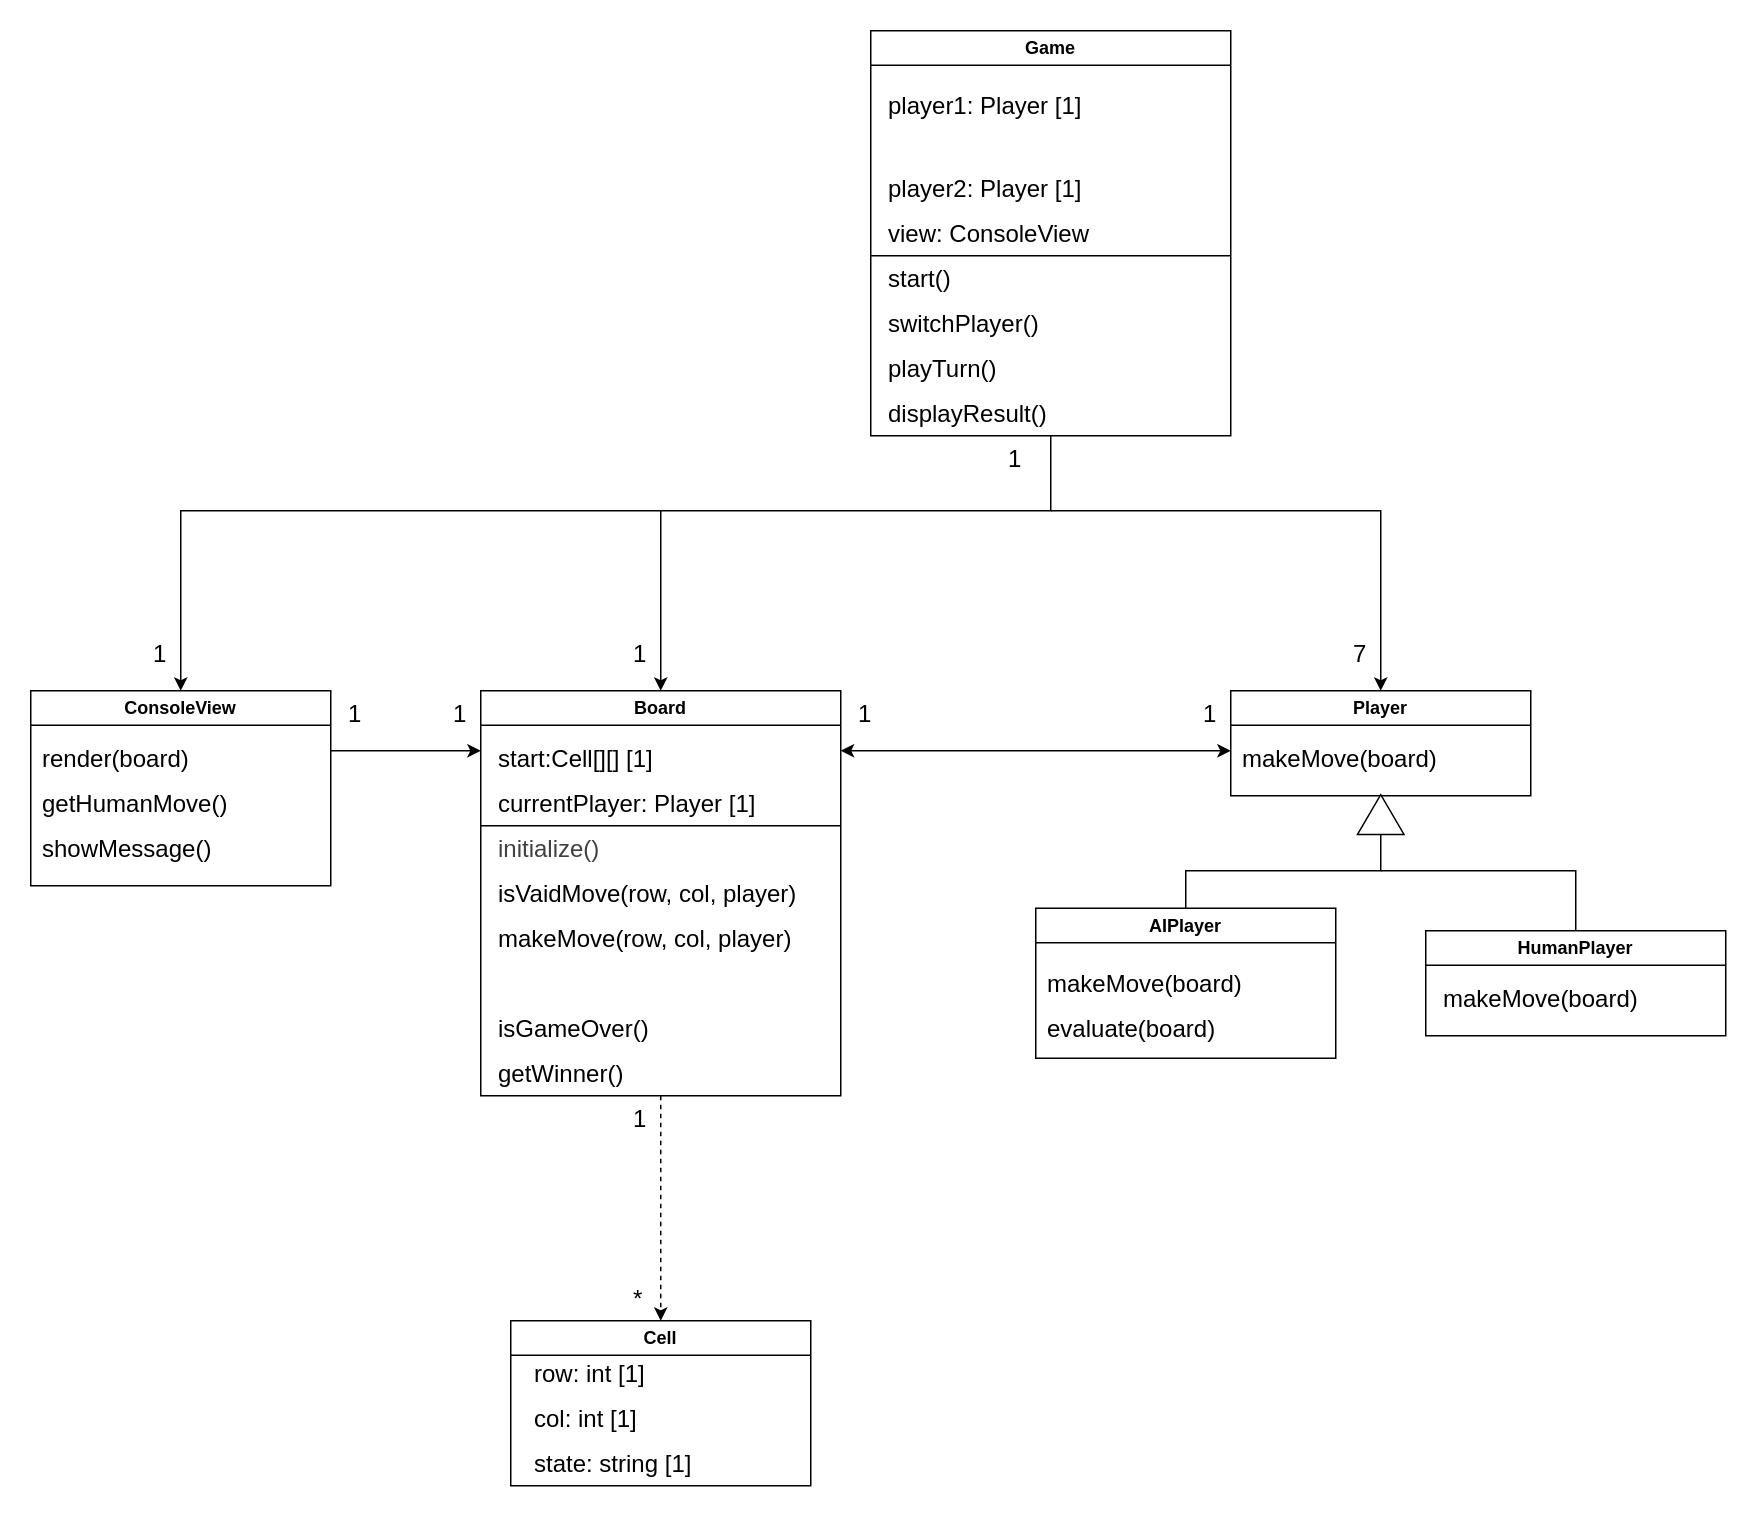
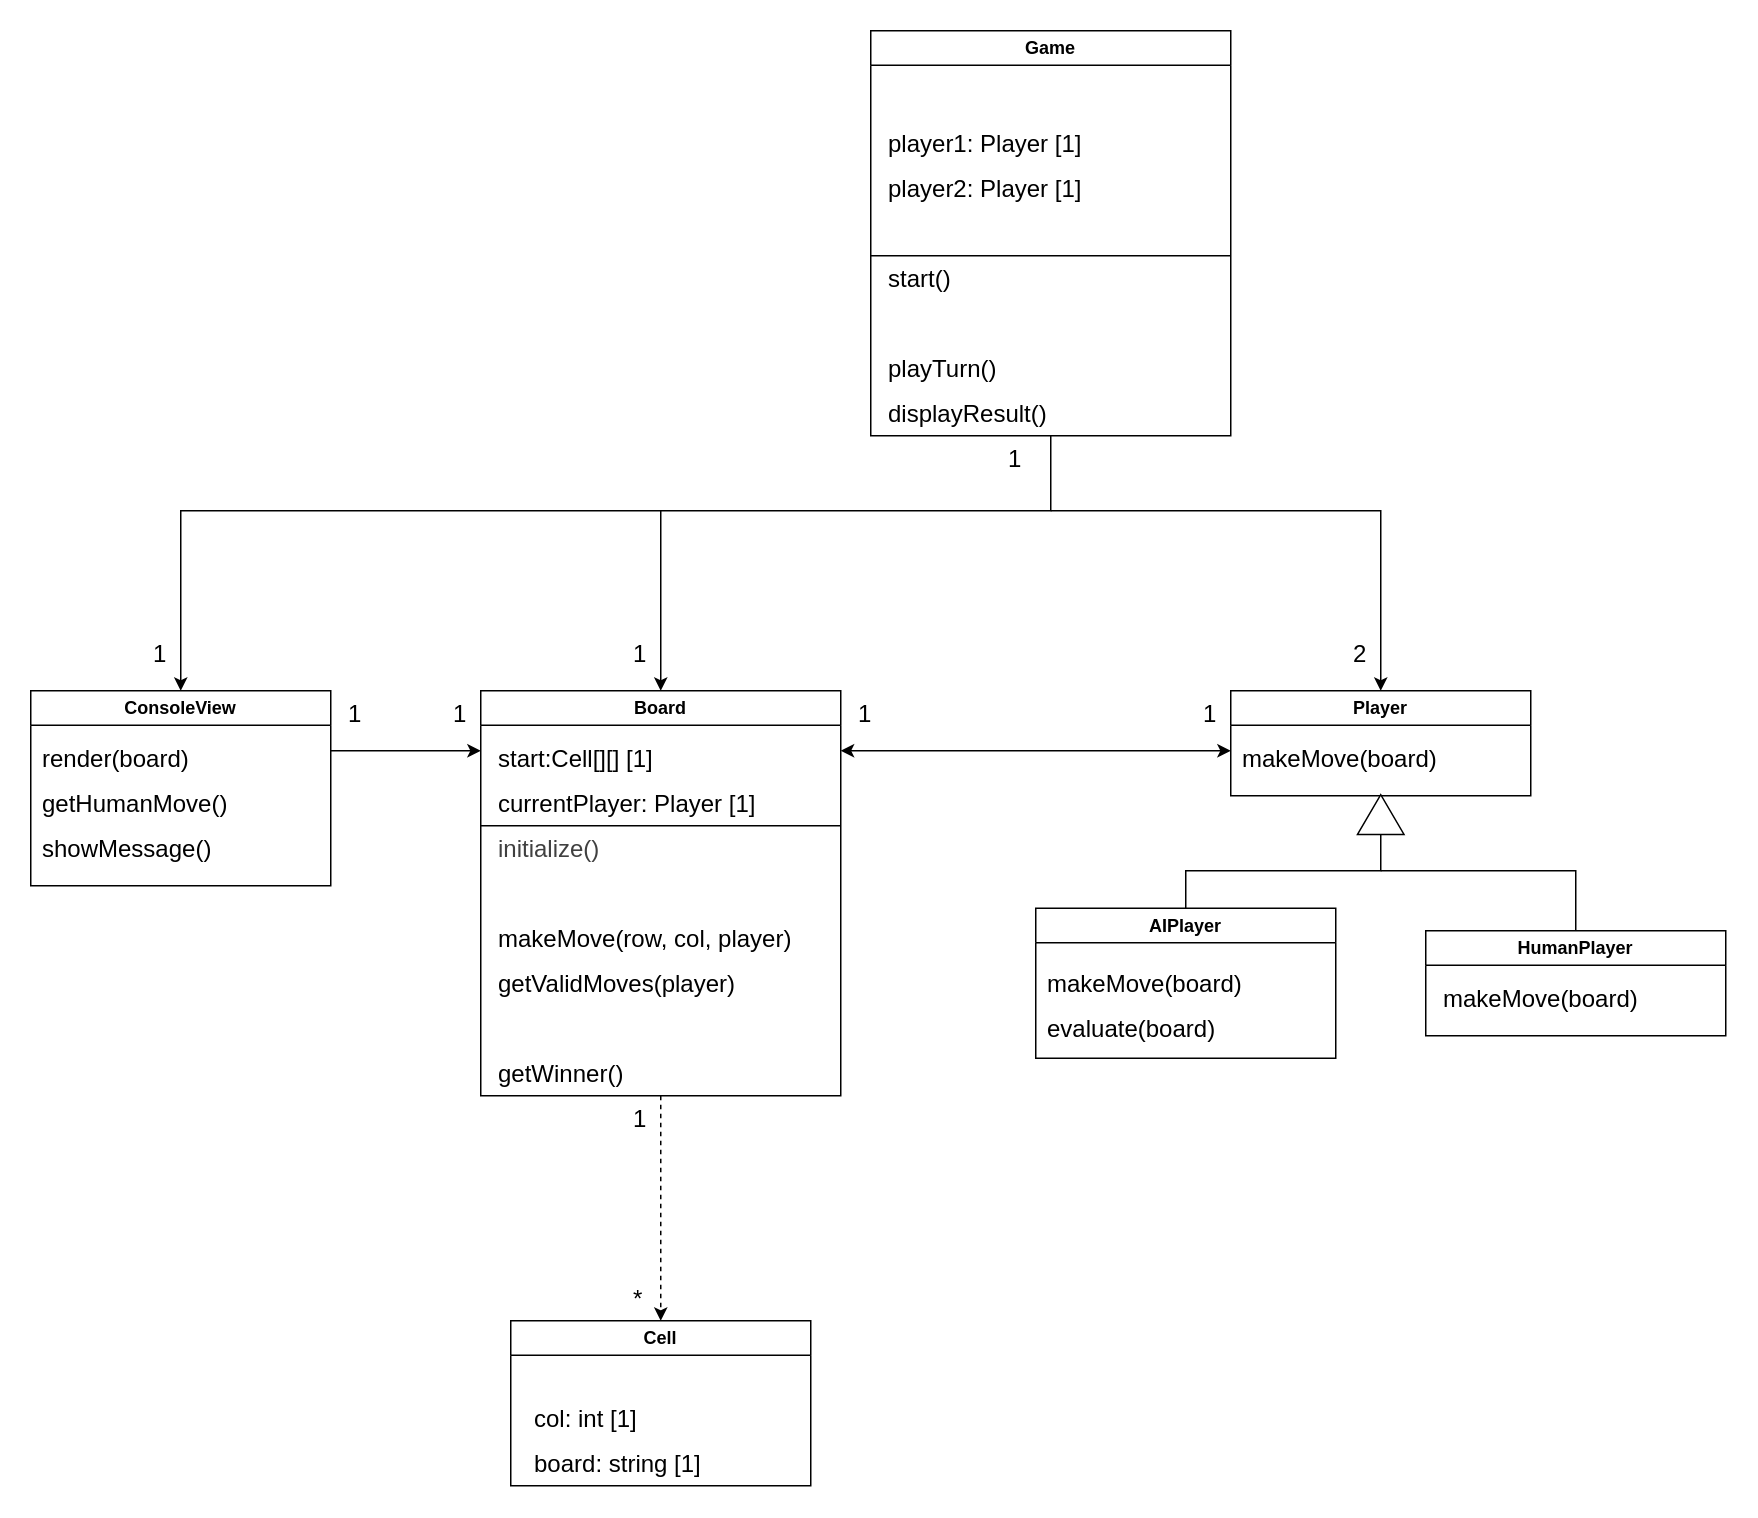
- <mxCell id="36" value="&lt;font style=&quot;font-size: 16px;&quot;&gt;player1: Player [1]&lt;/font&gt;" style="text;html=1;align=left;verticalAlign=middle;whiteSpace=wrap;rounded=0;" vertex="1" parent="35"><mxGeometry x="10" y="35" width="190" height="30" as="geometry" /></mxCell>
+ <mxCell id="36" value="&lt;font style=&quot;font-size: 16px;&quot;&gt;player1: Player [1]&lt;/font&gt;" style="text;html=1;align=left;verticalAlign=middle;whiteSpace=wrap;rounded=0;" vertex="1" parent="35"><mxGeometry x="10" y="60" width="190" height="30" as="geometry" /></mxCell>
- <mxCell id="43" value="&lt;font style=&quot;font-size: 16px;&quot;&gt;view: ConsoleView&lt;/font&gt;" style="text;html=1;align=left;verticalAlign=middle;whiteSpace=wrap;rounded=0;" vertex="1" parent="35"><mxGeometry x="10" y="120" width="190" height="30" as="geometry" /></mxCell>
- <mxCell id="40" value="&lt;font style=&quot;font-size: 16px;&quot;&gt;switchPlayer()&lt;/font&gt;" style="text;html=1;align=left;verticalAlign=middle;resizable=0;points=[];autosize=1;strokeColor=none;fillColor=none;" vertex="1" parent="35"><mxGeometry x="10" y="180" width="120" height="30" as="geometry" /></mxCell>
- <mxCell id="48" value="&lt;font style=&quot;font-size: 16px;&quot;&gt;7&lt;/font&gt;" style="text;html=1;align=left;verticalAlign=middle;resizable=0;points=[];autosize=1;strokeColor=none;fillColor=none;" vertex="1" parent="1"><mxGeometry x="900" y="420" width="30" height="30" as="geometry" /></mxCell>
+ <mxCell id="48" value="&lt;font style=&quot;font-size: 16px;&quot;&gt;2&lt;/font&gt;" style="text;html=1;align=left;verticalAlign=middle;resizable=0;points=[];autosize=1;strokeColor=none;fillColor=none;" vertex="1" parent="1"><mxGeometry x="900" y="420" width="30" height="30" as="geometry" /></mxCell>
- <mxCell id="9" value="&lt;font style=&quot;font-size: 16px;&quot;&gt;isVaidMove(row, col, player)&lt;/font&gt;" style="text;html=1;align=left;verticalAlign=middle;resizable=0;points=[];autosize=1;strokeColor=none;fillColor=none;" vertex="1" parent="2"><mxGeometry x="10" y="120" width="220" height="30" as="geometry" /></mxCell>
+ <mxCell id="6" value="&lt;span style=&quot;text-wrap-mode: wrap;&quot;&gt;&lt;font style=&quot;font-size: 16px; color: rgb(0, 0, 0);&quot; face=&quot;Helvetica&quot;&gt;getValidMoves(player)&lt;/font&gt;&lt;/span&gt;" style="text;html=1;align=left;verticalAlign=middle;resizable=0;points=[];autosize=1;strokeColor=none;fillColor=none;" vertex="1" parent="2"><mxGeometry x="10" y="180" width="180" height="30" as="geometry" /></mxCell>
- <mxCell id="7" value="&lt;span style=&quot;text-wrap-mode: wrap;&quot;&gt;&lt;font style=&quot;font-size: 16px; color: rgb(0, 0, 0);&quot; face=&quot;Helvetica&quot;&gt;isGameOver()&lt;/font&gt;&lt;/span&gt;" style="text;html=1;align=left;verticalAlign=middle;resizable=0;points=[];autosize=1;strokeColor=none;fillColor=none;" vertex="1" parent="2"><mxGeometry x="10" y="210" width="120" height="30" as="geometry" /></mxCell>
- <mxCell id="14" value="&lt;font style=&quot;font-size: 16px;&quot;&gt;row: int [1]&lt;/font&gt;" style="text;html=1;align=left;verticalAlign=middle;resizable=0;points=[];autosize=1;strokeColor=none;fillColor=none;" vertex="1" parent="12"><mxGeometry x="14" y="20" width="100" height="30" as="geometry" /></mxCell>
- <mxCell id="15" value="&lt;font style=&quot;font-size: 16px;&quot;&gt;state: string [1]&lt;/font&gt;" style="text;html=1;align=left;verticalAlign=middle;resizable=0;points=[];autosize=1;strokeColor=none;fillColor=none;" vertex="1" parent="12"><mxGeometry x="14" y="80" width="130" height="30" as="geometry" /></mxCell>
+ <mxCell id="15" value="&lt;font style=&quot;font-size: 16px;&quot;&gt;board: string [1]&lt;/font&gt;" style="text;html=1;align=left;verticalAlign=middle;resizable=0;points=[];autosize=1;strokeColor=none;fillColor=none;" vertex="1" parent="12"><mxGeometry x="14" y="80" width="130" height="30" as="geometry" /></mxCell>
